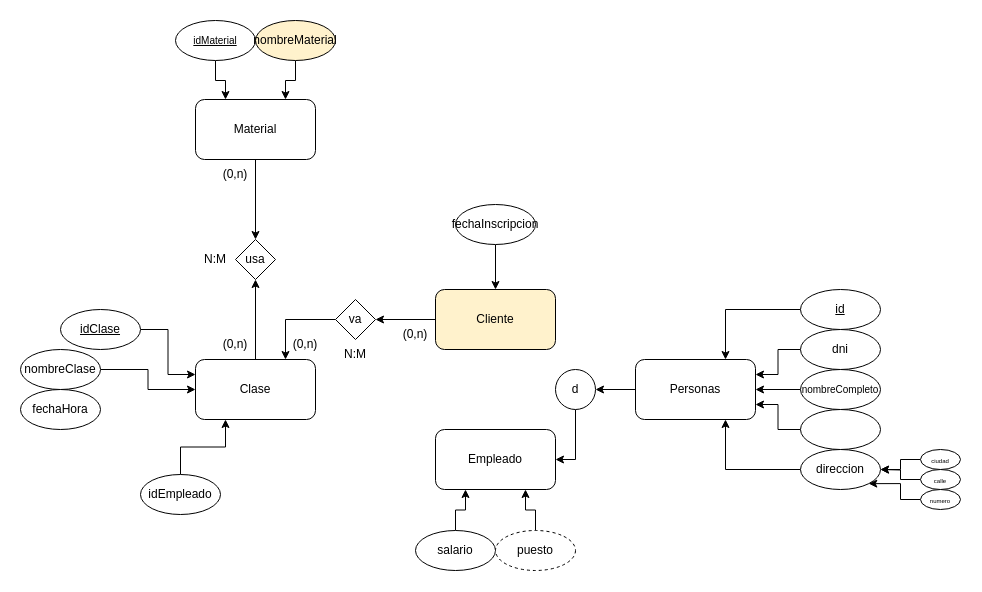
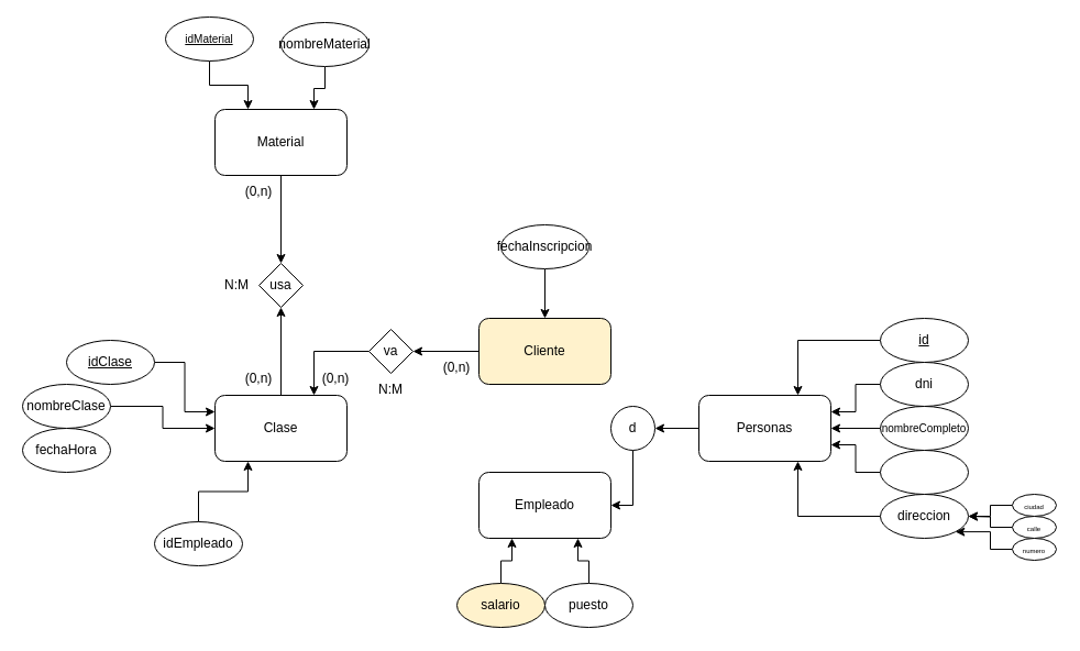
- <mxCell id="26" value="&lt;u&gt;&lt;font style=&quot;font-size: 10px;&quot;&gt;idMaterial&lt;/font&gt;&lt;/u&gt;" style="ellipse;whiteSpace=wrap;html=1;" parent="1" vertex="1"><mxGeometry x="175" y="20" width="80" height="40" as="geometry" /></mxCell>
+ <mxCell id="26" value="&lt;u&gt;&lt;font style=&quot;font-size: 10px;&quot;&gt;idMaterial&lt;/font&gt;&lt;/u&gt;" style="ellipse;whiteSpace=wrap;html=1;" parent="1" vertex="1"><mxGeometry x="150" y="15" width="80" height="40" as="geometry" /></mxCell>
- <mxCell id="46" value="nombreMaterial" style="ellipse;whiteSpace=wrap;html=1;fillColor=#fff2cc;" parent="1" vertex="1"><mxGeometry x="255" y="20" width="80" height="40" as="geometry" /></mxCell>
+ <mxCell id="46" value="nombreMaterial" style="ellipse;whiteSpace=wrap;html=1;" parent="1" vertex="1"><mxGeometry x="255" y="20" width="80" height="40" as="geometry" /></mxCell>
- <mxCell id="50" value="salario" style="ellipse;whiteSpace=wrap;html=1;" parent="1" vertex="1"><mxGeometry x="415" y="530" width="80" height="40" as="geometry" /></mxCell>
+ <mxCell id="50" value="salario" style="ellipse;whiteSpace=wrap;html=1;fillColor=#fff2cc;" parent="1" vertex="1"><mxGeometry x="415" y="530" width="80" height="40" as="geometry" /></mxCell>
- <mxCell id="52" value="puesto" style="ellipse;whiteSpace=wrap;html=1;dashed=1;" parent="1" vertex="1"><mxGeometry x="495" y="530" width="80" height="40" as="geometry" /></mxCell>
+ <mxCell id="52" value="puesto" style="ellipse;whiteSpace=wrap;html=1;" parent="1" vertex="1"><mxGeometry x="495" y="530" width="80" height="40" as="geometry" /></mxCell>
